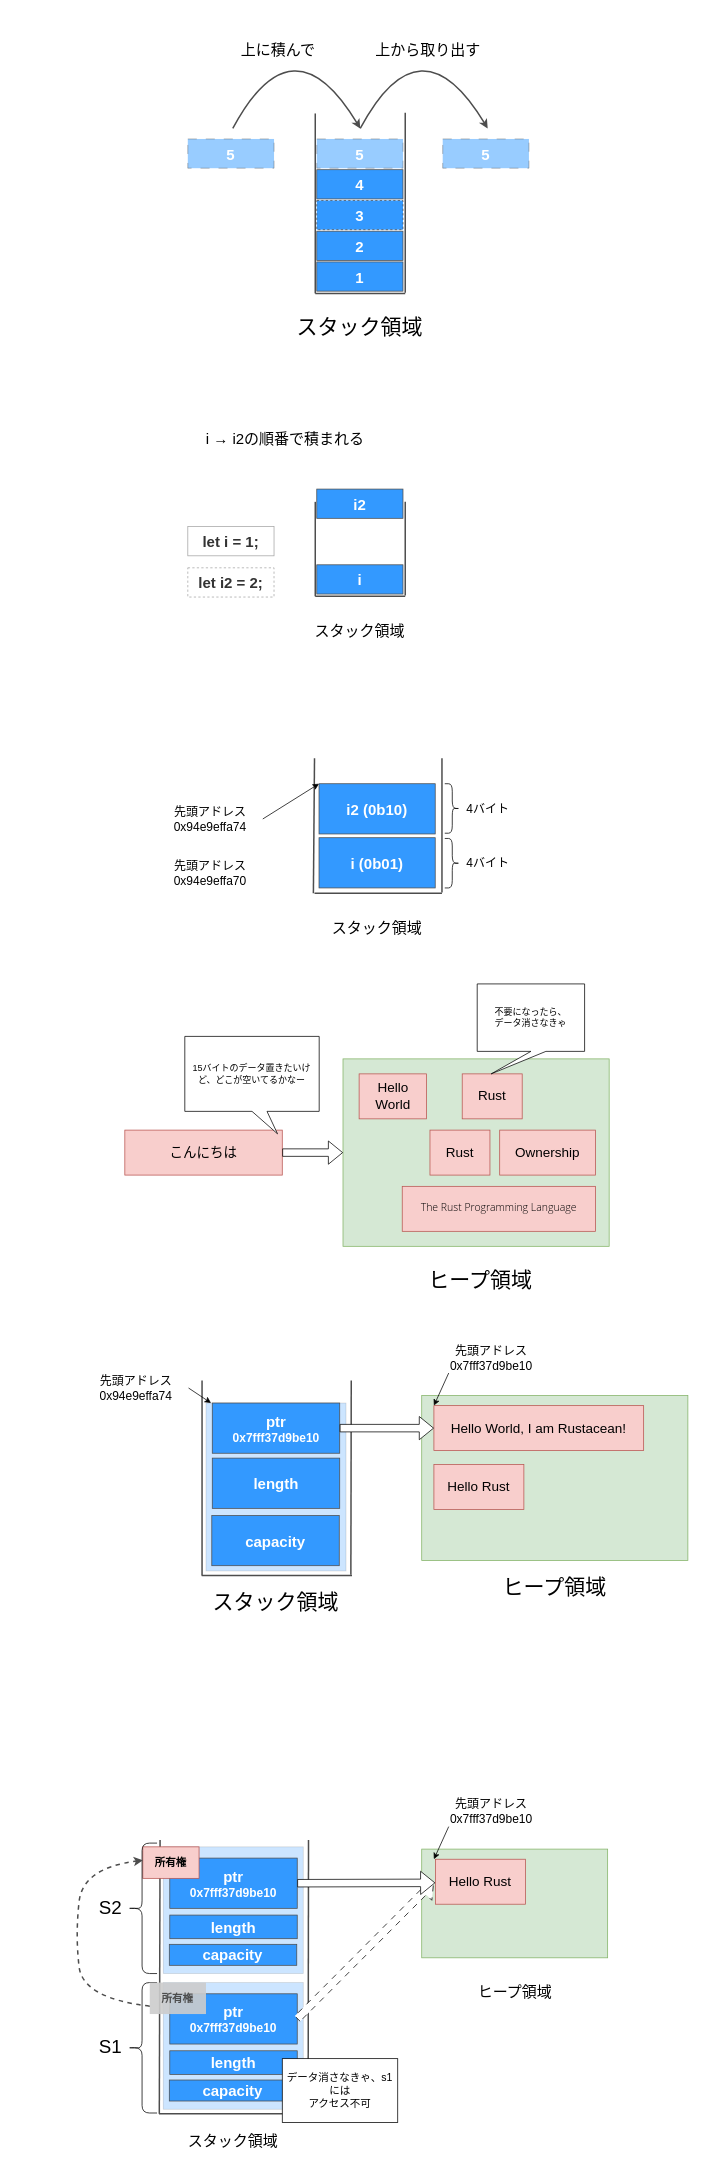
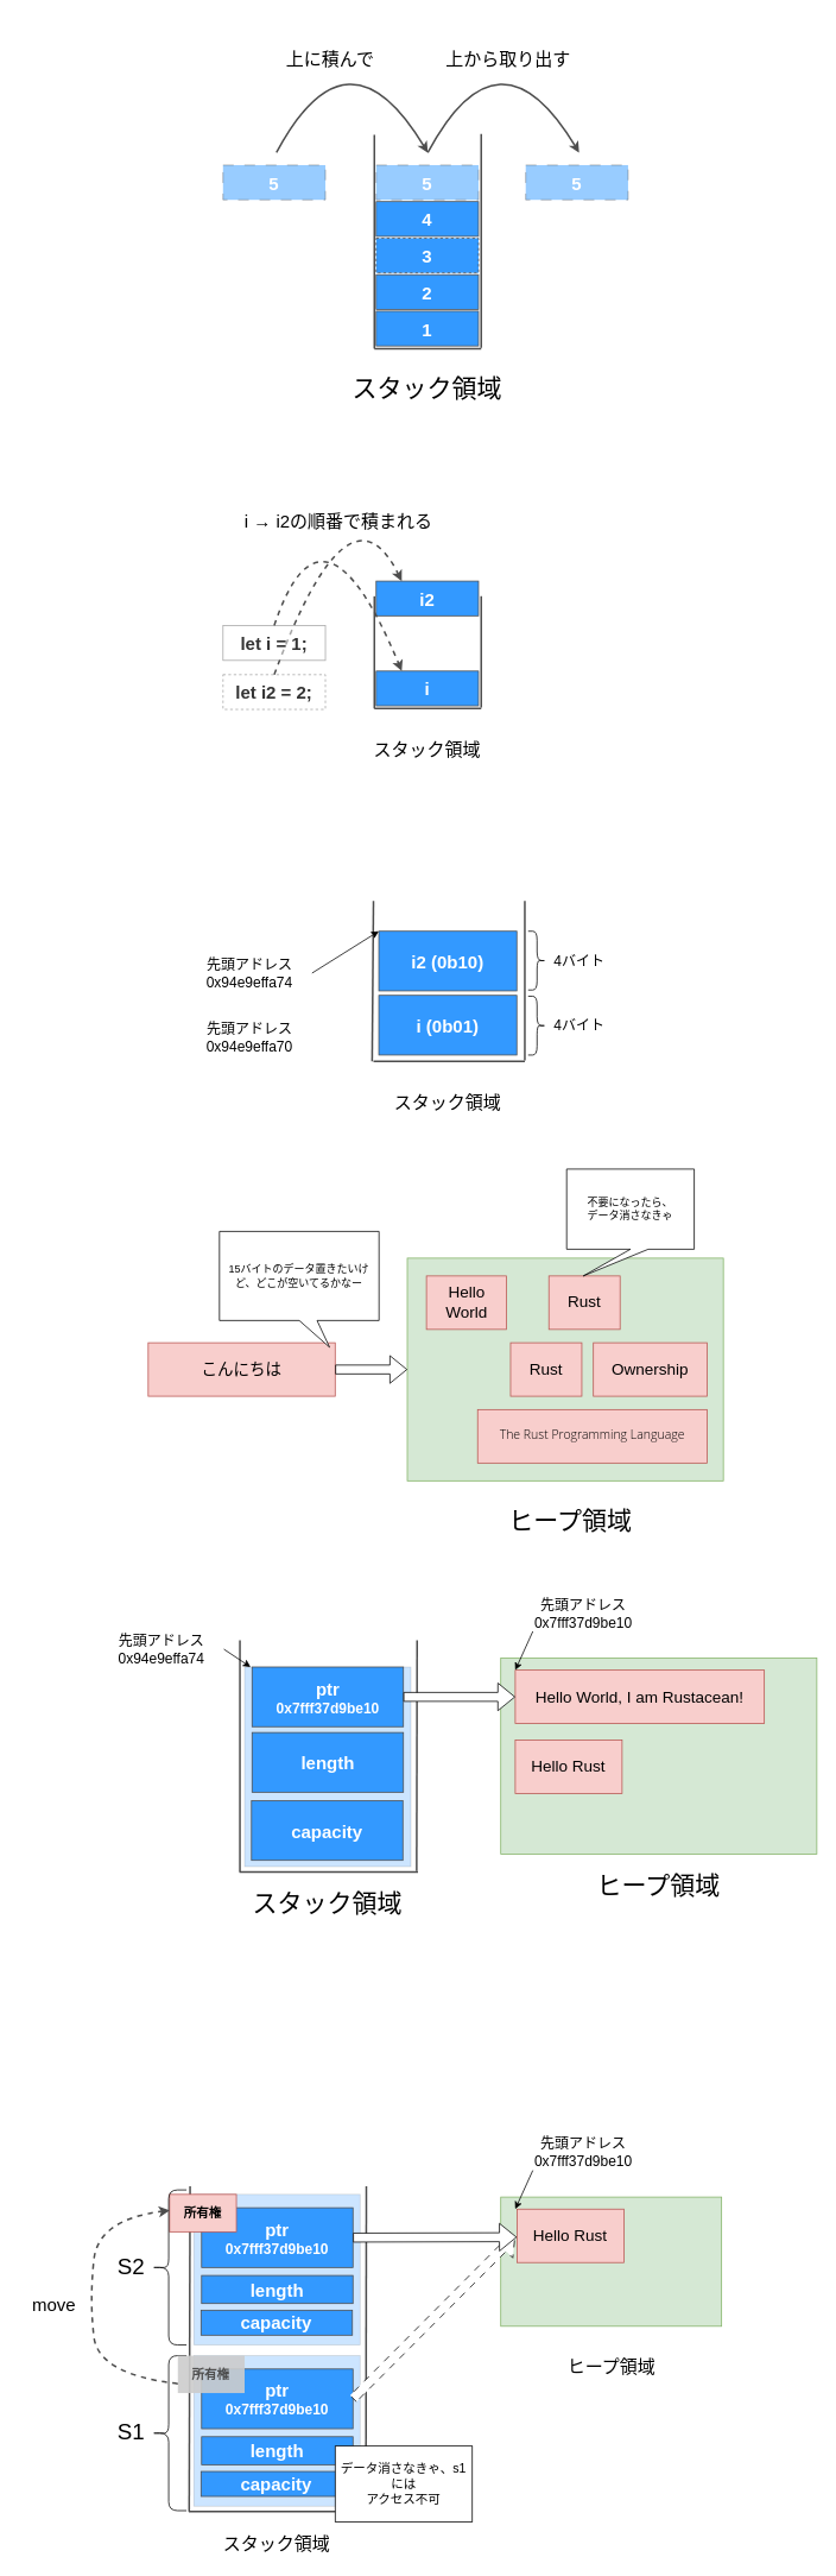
+ <mxCell id="39" value="" style="curved=1;endArrow=classic;html=1;rounded=0;strokeColor=#4D4D4D;strokeWidth=2;fontSize=20;fontColor=#FFFFFF;entryX=0.25;entryY=0;entryDx=0;entryDy=0;exitX=0.5;exitY=0;exitDx=0;exitDy=0;dashed=1;" parent="1" source="38" target="21" edge="1"><mxGeometry width="50" height="50" relative="1" as="geometry"><mxPoint x="337" y="817" as="sourcePoint" /><mxPoint x="480" y="864" as="targetPoint" /><Array as="points"><mxPoint x="391" y="530" /></Array></mxGeometry></mxCell>
+ <mxCell id="23" value="" style="curved=1;endArrow=classic;html=1;rounded=0;strokeColor=#4D4D4D;strokeWidth=2;fontSize=20;fontColor=#FFFFFF;entryX=0.25;entryY=0;entryDx=0;entryDy=0;exitX=0.5;exitY=0;exitDx=0;exitDy=0;dashed=1;" parent="1" source="40" target="20" edge="1"><mxGeometry width="50" height="50" relative="1" as="geometry"><mxPoint x="282" y="688" as="sourcePoint" /><mxPoint x="451.5" y="750" as="targetPoint" /><Array as="points"><mxPoint x="362" y="538" /></Array></mxGeometry></mxCell>
+ <mxCell id="95" value="move" style="text;html=1;strokeColor=none;fillColor=none;align=center;verticalAlign=middle;whiteSpace=wrap;rounded=0;fontSize=20;" vertex="1" parent="1"><mxGeometry x="20" y="2570" width="80.5" height="30" as="geometry" /></mxCell>
